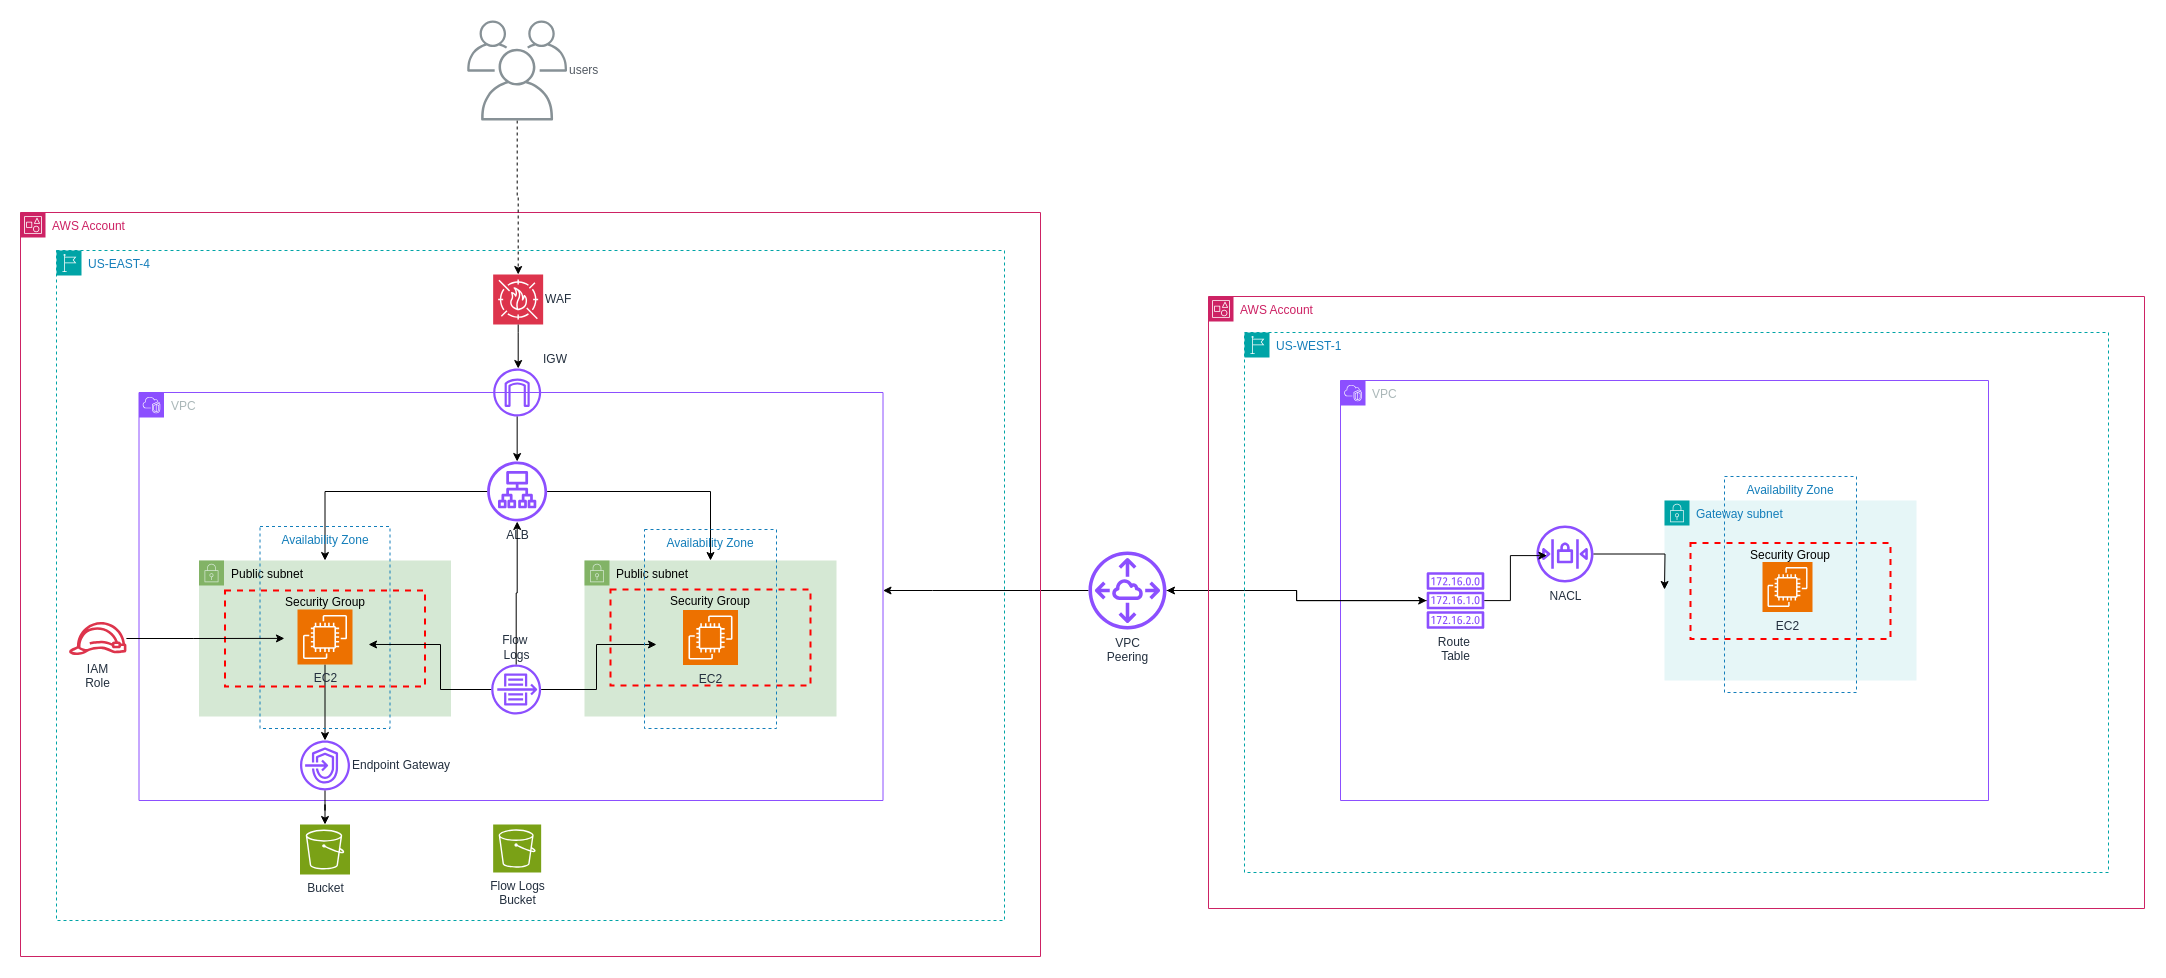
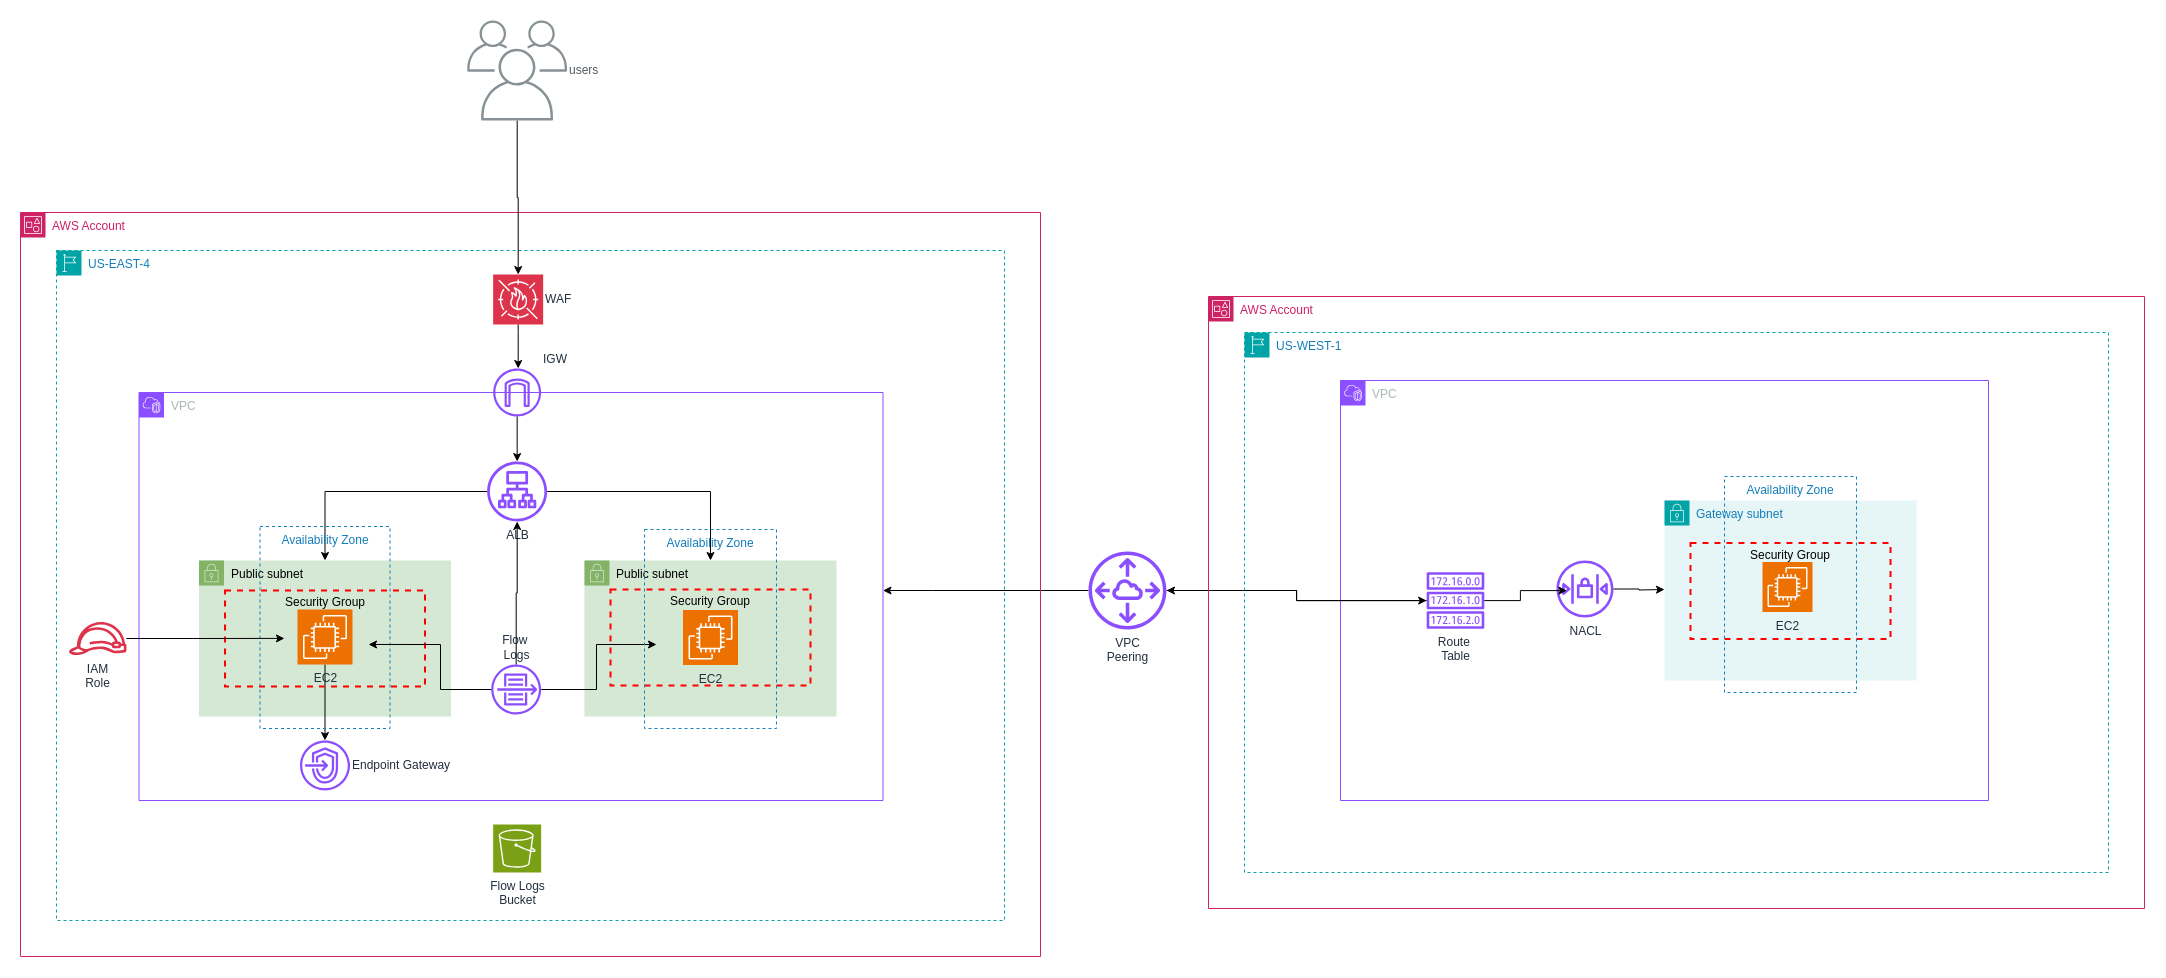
- <mxCell id="48" style="edgeStyle=orthogonalEdgeStyle;rounded=0;orthogonalLoop=1;jettySize=auto;html=1;dashed=1;" edge="1" parent="1" source="49" target="44"><mxGeometry relative="1" as="geometry" /></mxCell>
+ <mxCell id="48" style="edgeStyle=orthogonalEdgeStyle;rounded=0;orthogonalLoop=1;jettySize=auto;html=1;" edge="1" parent="1" source="49" target="44"><mxGeometry relative="1" as="geometry" /></mxCell>
- <mxCell id="11" value="NACL" style="sketch=0;outlineConnect=0;fontColor=#232F3E;gradientColor=none;fillColor=#8C4FFF;strokeColor=none;dashed=0;verticalLabelPosition=bottom;verticalAlign=top;align=center;html=1;fontSize=12;fontStyle=0;aspect=fixed;pointerEvents=1;shape=mxgraph.aws4.network_access_control_list;" vertex="1" parent="10"><mxGeometry x="292" y="193" width="57" height="57" as="geometry" /></mxCell>
+ <mxCell id="11" value="NACL" style="sketch=0;outlineConnect=0;fontColor=#232F3E;gradientColor=none;fillColor=#8C4FFF;strokeColor=none;dashed=0;verticalLabelPosition=bottom;verticalAlign=top;align=center;html=1;fontSize=12;fontStyle=0;aspect=fixed;pointerEvents=1;shape=mxgraph.aws4.network_access_control_list;" vertex="1" parent="10"><mxGeometry x="312" y="228" width="57" height="57" as="geometry" /></mxCell>
- <mxCell id="37" style="edgeStyle=orthogonalEdgeStyle;rounded=0;orthogonalLoop=1;jettySize=auto;html=1;entryX=0.5;entryY=0;entryDx=0;entryDy=0;entryPerimeter=0;" edge="1" parent="1" source="32" target="35"><mxGeometry relative="1" as="geometry" /></mxCell>
- <mxCell id="35" value="Bucket" style="sketch=0;points=[[0,0,0],[0.25,0,0],[0.5,0,0],[0.75,0,0],[1,0,0],[0,1,0],[0.25,1,0],[0.5,1,0],[0.75,1,0],[1,1,0],[0,0.25,0],[0,0.5,0],[0,0.75,0],[1,0.25,0],[1,0.5,0],[1,0.75,0]];outlineConnect=0;fontColor=#232F3E;fillColor=#7AA116;strokeColor=#ffffff;dashed=0;verticalLabelPosition=bottom;verticalAlign=top;align=center;html=1;fontSize=12;fontStyle=0;aspect=fixed;shape=mxgraph.aws4.resourceIcon;resIcon=mxgraph.aws4.s3;container=0;" vertex="1" parent="1"><mxGeometry x="299.5" y="824" width="50" height="50" as="geometry" /></mxCell>
